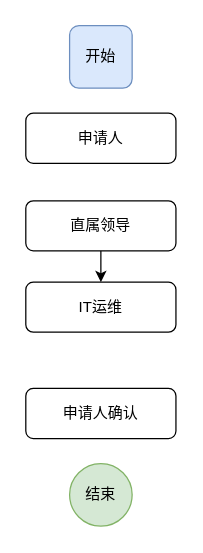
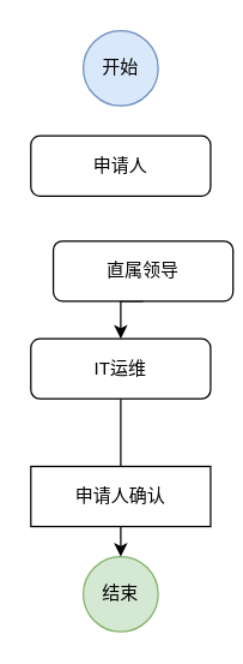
- <mxCell id="4" value="开始" style="whiteSpace=wrap;html=1;aspect=fixed;fillColor=#dae8fc;strokeColor=#6c8ebf;rounded=1;" vertex="1" parent="1"><mxGeometry x="55" y="20" width="50" height="50" as="geometry" /></mxCell>
+ <mxCell id="4" value="开始" style="ellipse;whiteSpace=wrap;html=1;aspect=fixed;fillColor=#dae8fc;strokeColor=#6c8ebf;" vertex="1" parent="1"><mxGeometry x="55" y="20" width="50" height="50" as="geometry" /></mxCell>
- <mxCell id="3" value="直属领导" style="rounded=1;whiteSpace=wrap;html=1;fontSize=12;glass=0;strokeWidth=1;shadow=0;" vertex="1" parent="1"><mxGeometry x="20" y="160" width="120" height="40" as="geometry" /></mxCell>
+ <mxCell id="3" value="直属领导" style="rounded=1;whiteSpace=wrap;html=1;fontSize=12;glass=0;strokeWidth=1;shadow=0;" vertex="1" parent="1"><mxGeometry x="35" y="160" width="120" height="40" as="geometry" /></mxCell>
+ <mxCell id="6" style="edgeStyle=orthogonalEdgeStyle;rounded=0;orthogonalLoop=1;jettySize=auto;html=1;exitX=0.5;exitY=1;exitDx=0;exitDy=0;entryX=0.5;entryY=0;entryDx=0;entryDy=0;" edge="1" parent="1" source="7" target="5"><mxGeometry relative="1" as="geometry" /></mxCell>
- <mxCell id="9" value="申请人确认" style="rounded=1;whiteSpace=wrap;html=1;fontSize=12;glass=0;strokeWidth=1;shadow=0;" vertex="1" parent="1"><mxGeometry x="20" y="310" width="120" height="40" as="geometry" /></mxCell>
+ <mxCell id="9" value="申请人确认" style="whiteSpace=wrap;html=1;fontSize=12;glass=0;strokeWidth=1;shadow=0;rounded=0;" vertex="1" parent="1"><mxGeometry x="20" y="310" width="120" height="40" as="geometry" /></mxCell>
